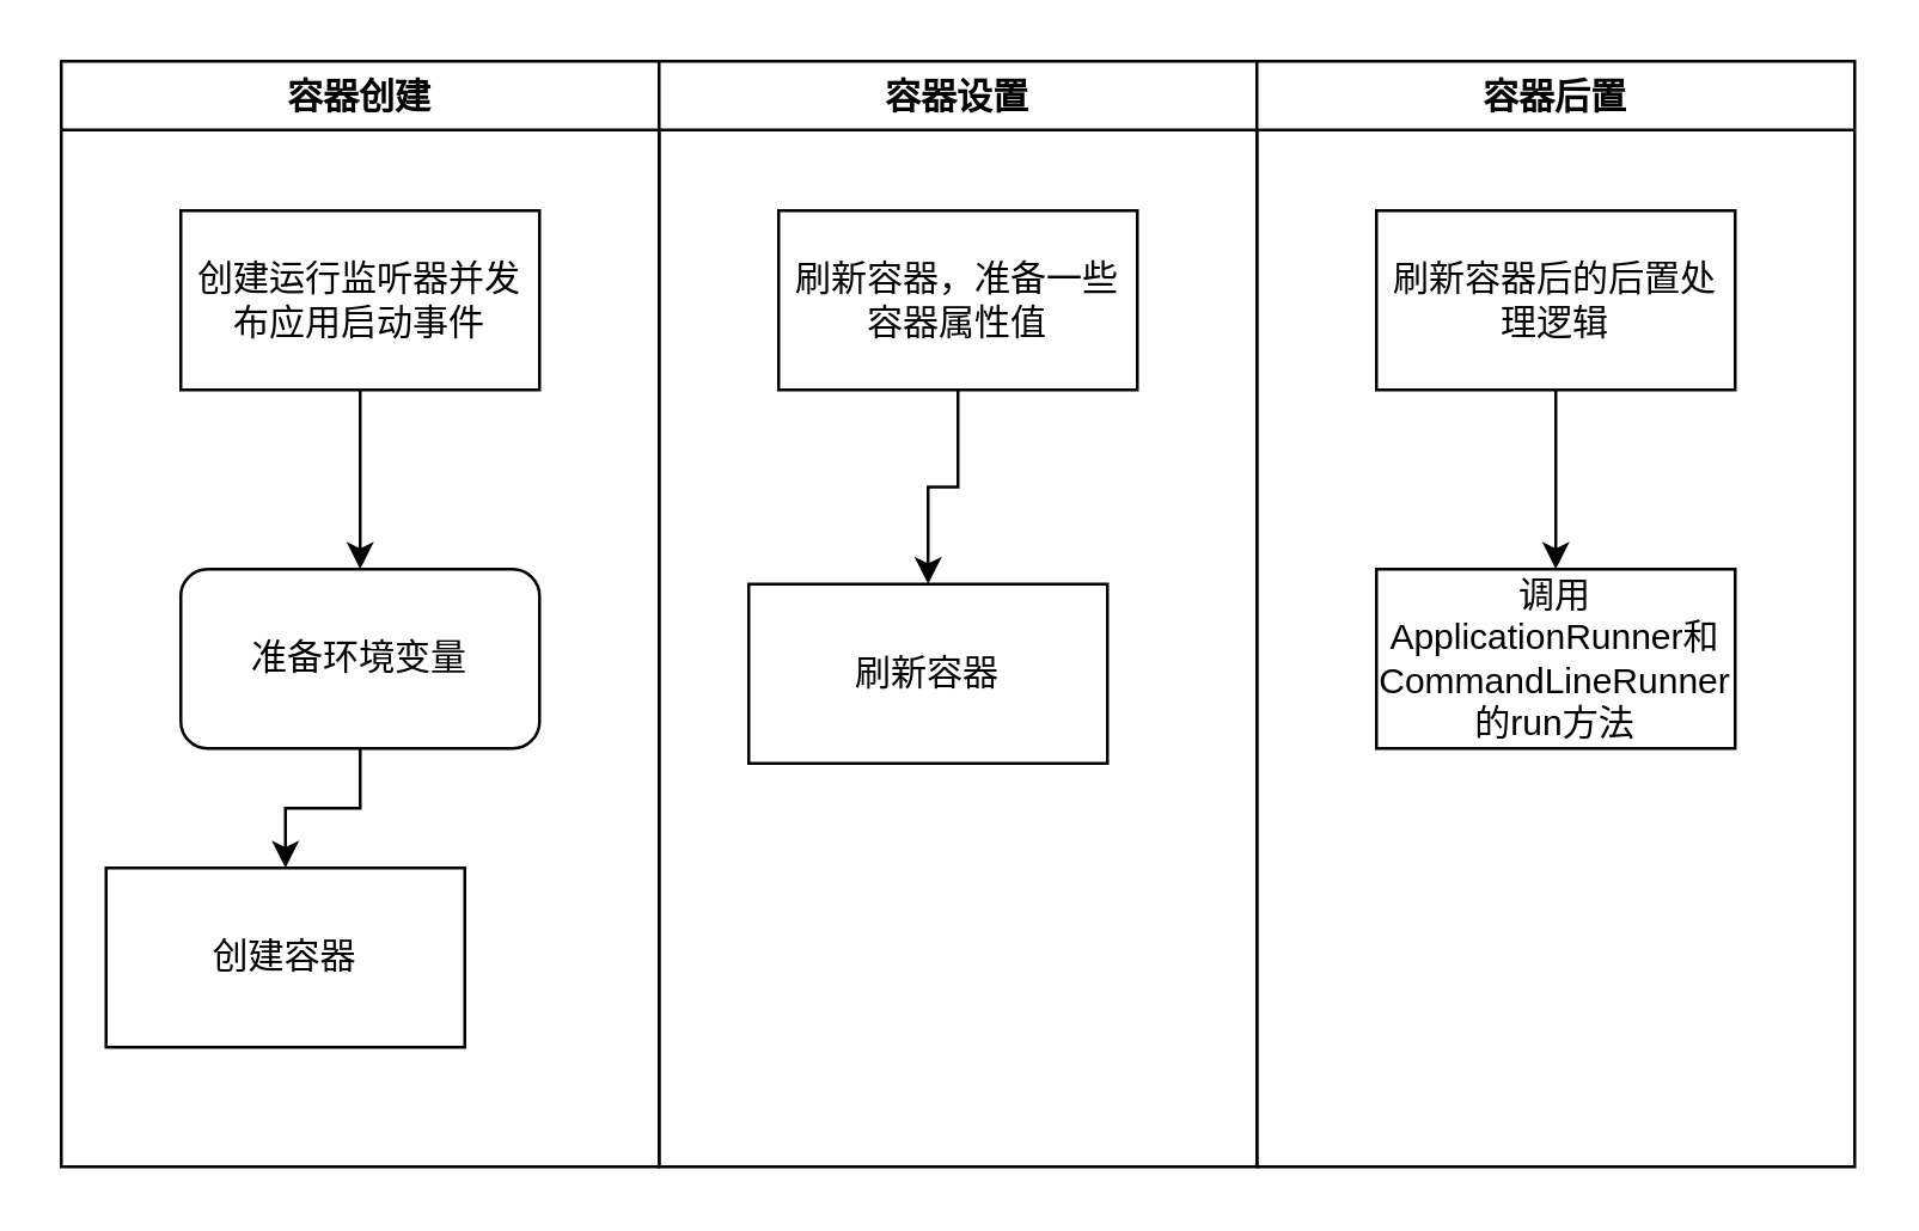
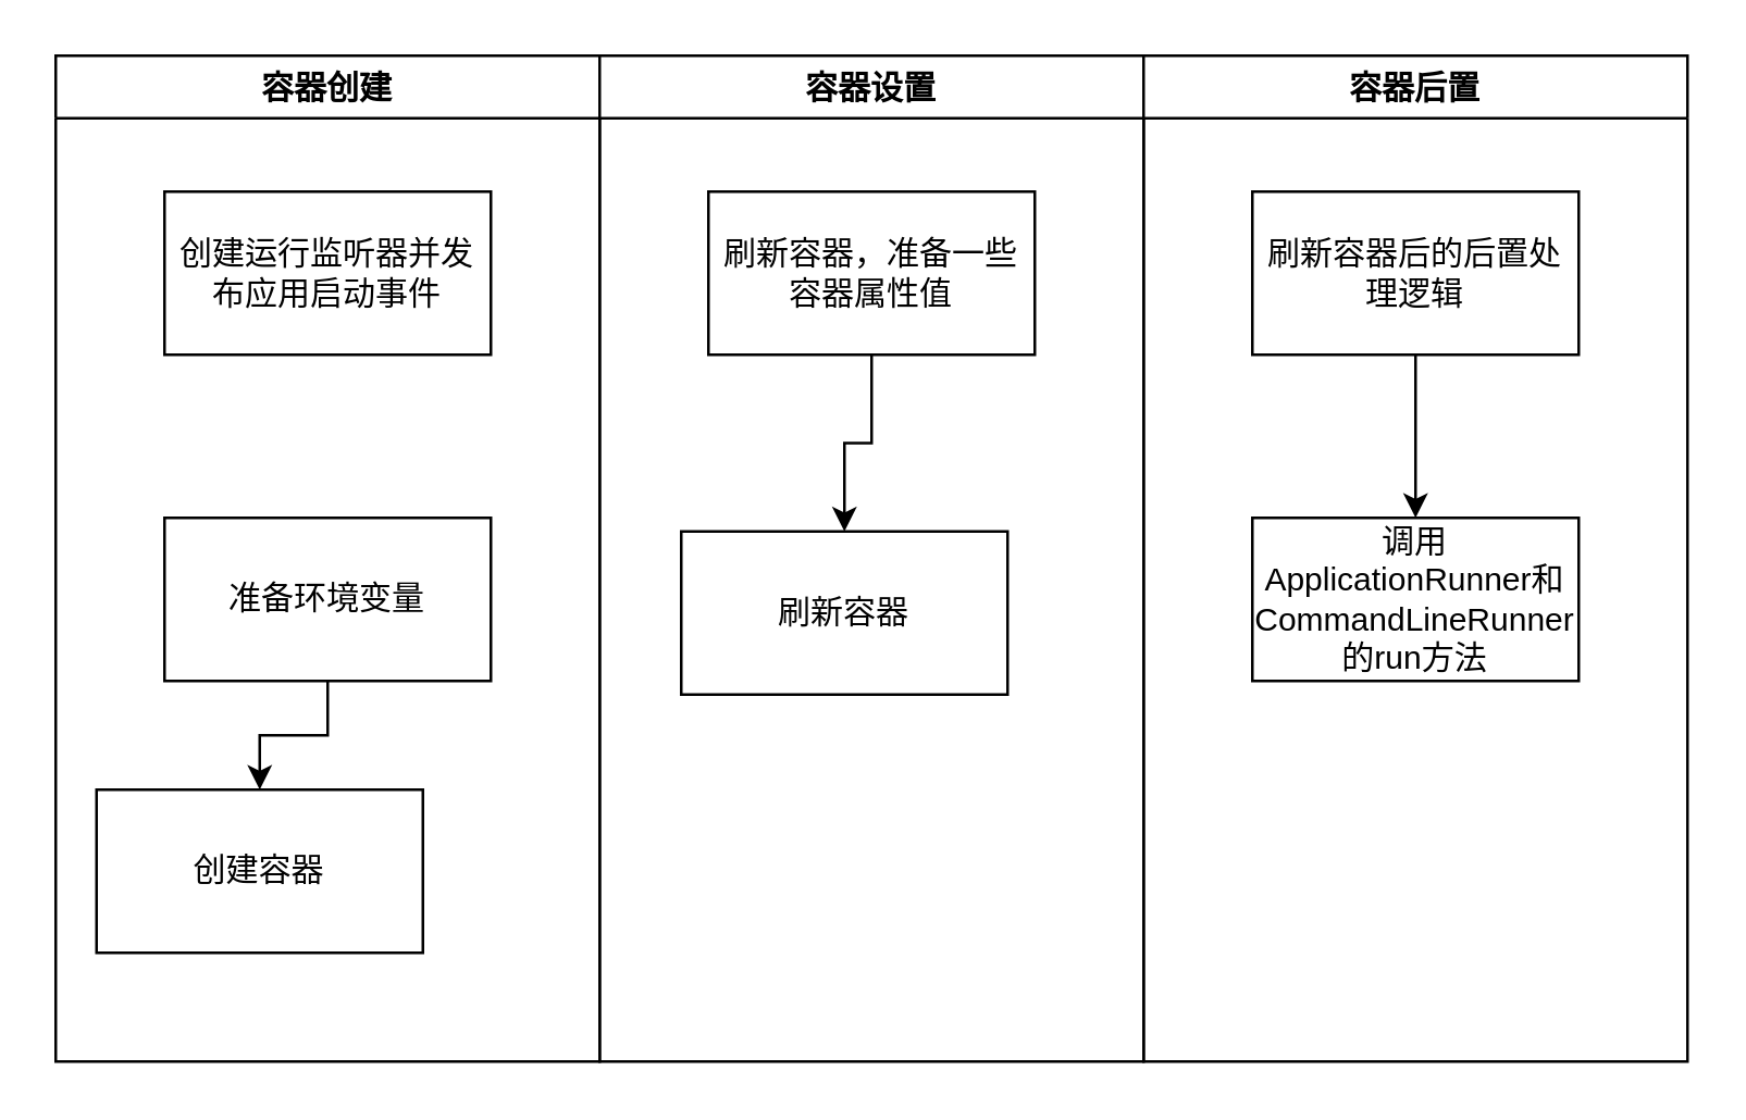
- <mxCell id="6" value="" style="edgeStyle=orthogonalEdgeStyle;rounded=0;orthogonalLoop=1;jettySize=auto;html=1;" edge="1" parent="2" source="3" target="5"><mxGeometry relative="1" as="geometry" /></mxCell>
- <mxCell id="5" value="准备环境变量" style="whiteSpace=wrap;html=1;rounded=1;" vertex="1" parent="2"><mxGeometry x="40" y="170" width="120" height="60" as="geometry" /></mxCell>
+ <mxCell id="5" value="准备环境变量" style="whiteSpace=wrap;html=1;rounded=0;" vertex="1" parent="2"><mxGeometry x="40" y="170" width="120" height="60" as="geometry" /></mxCell>
